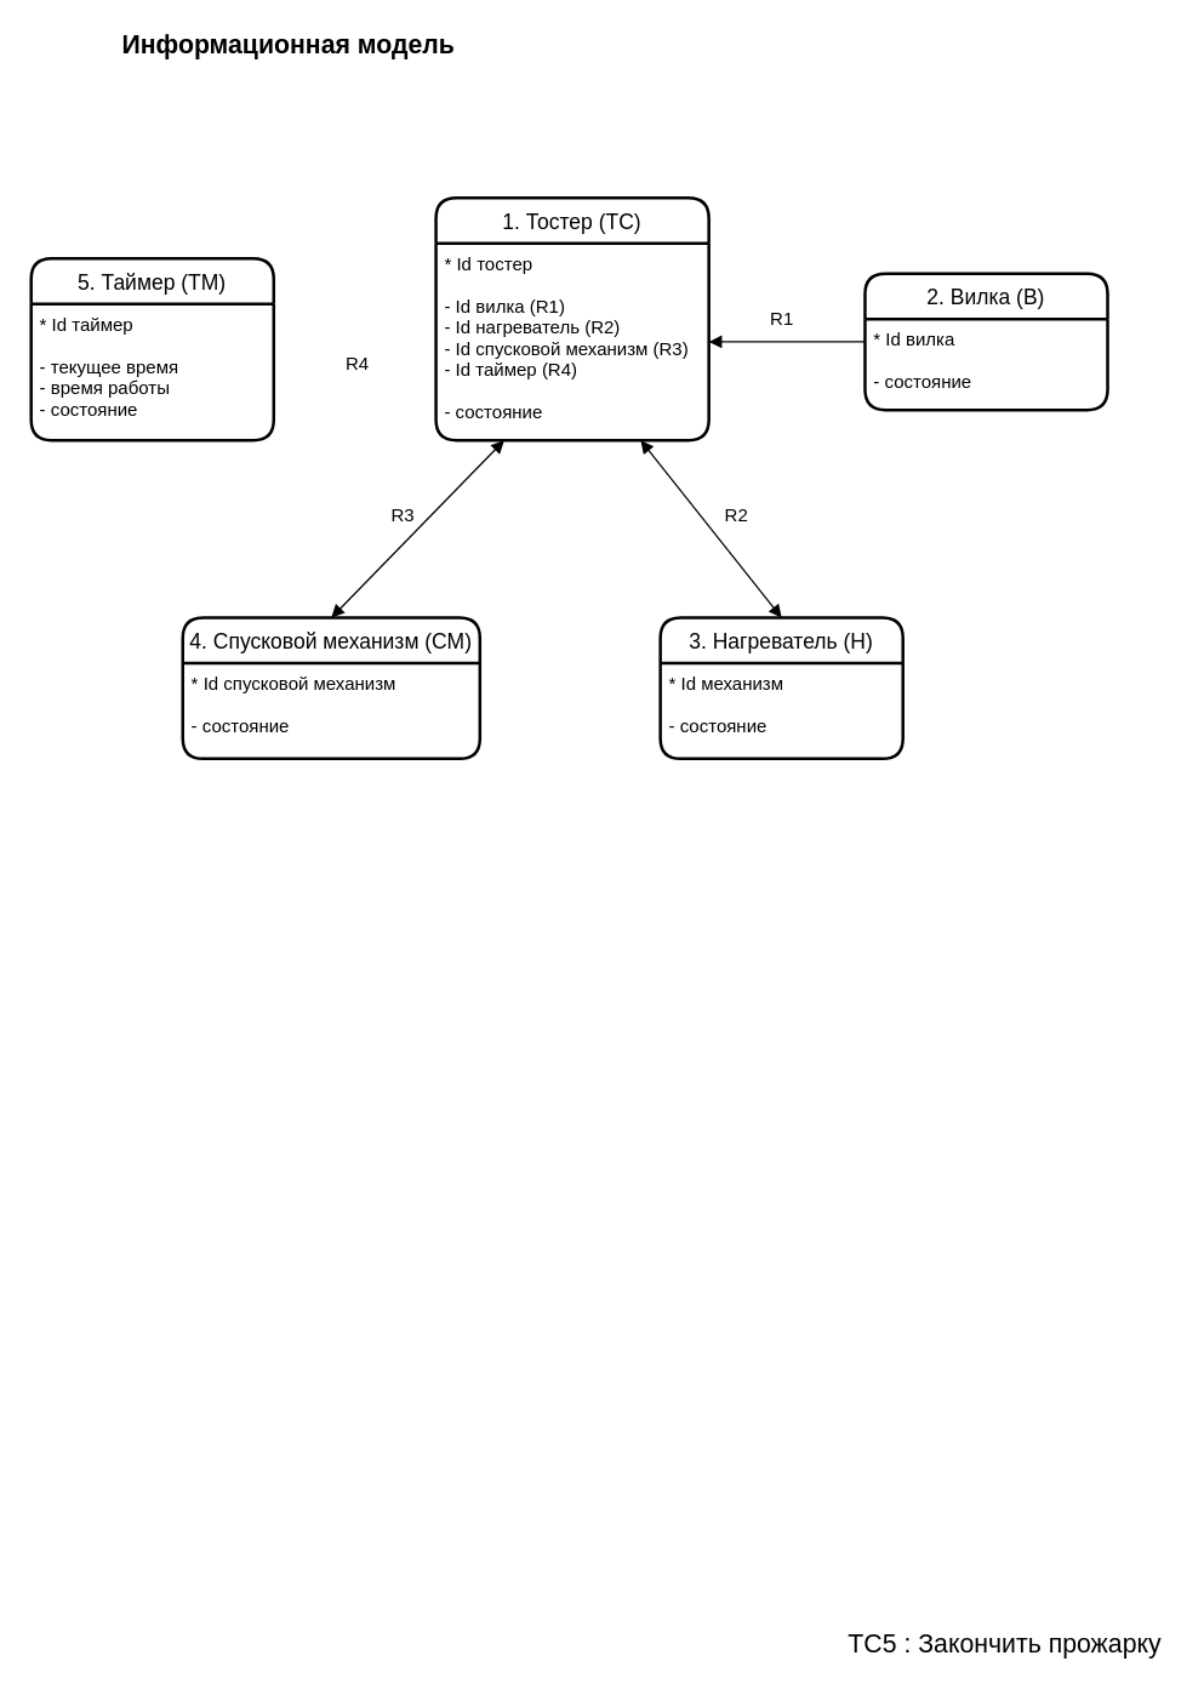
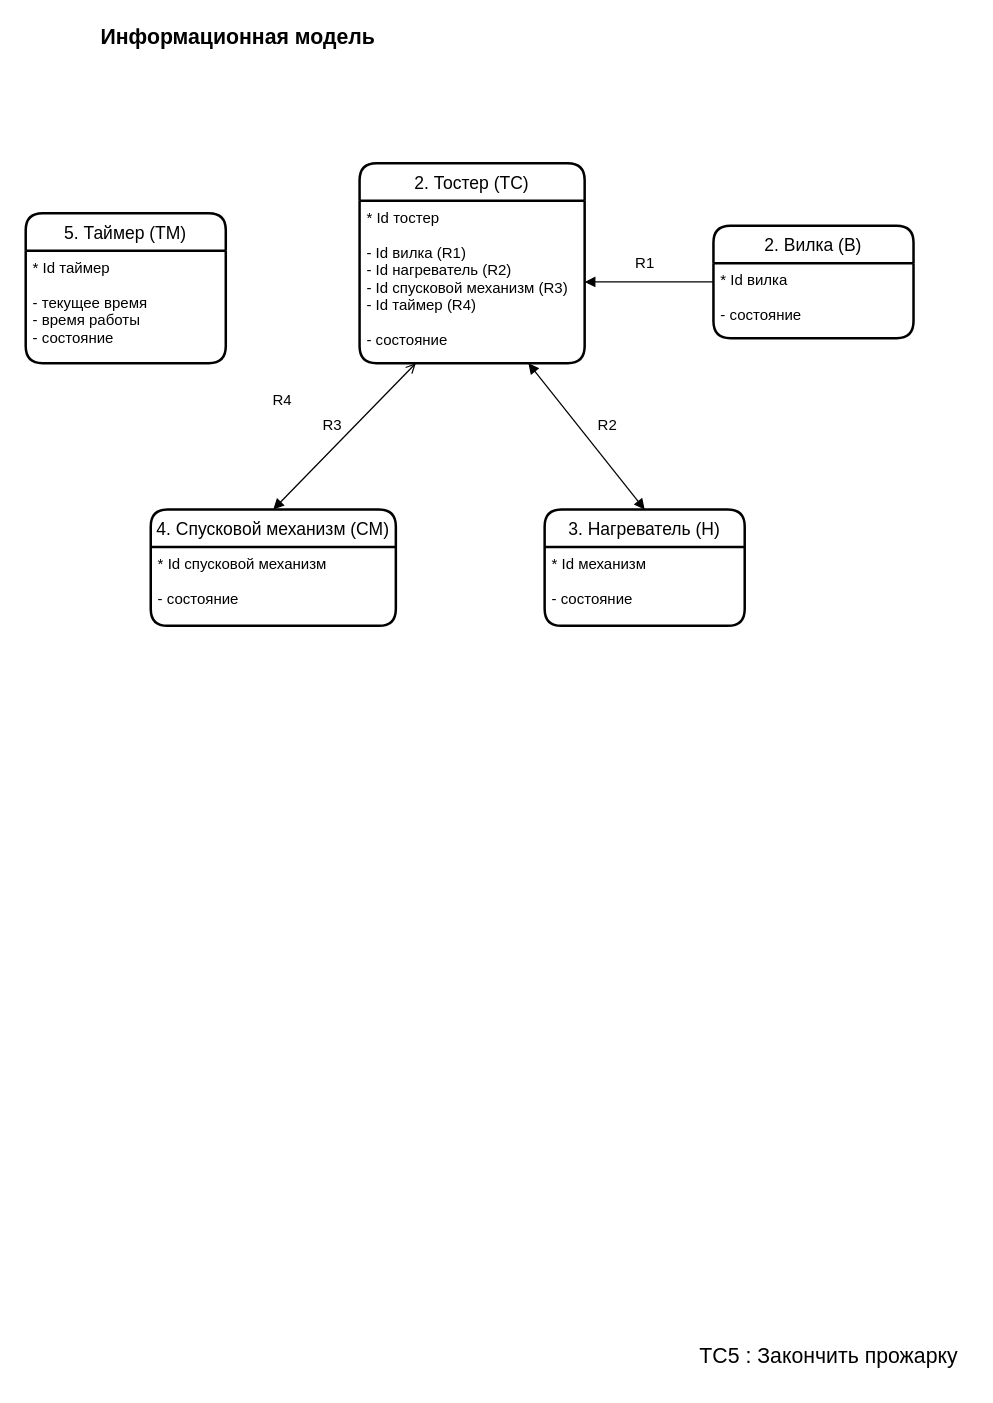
- <mxCell id="3" value="1. Тостер (ТС)" style="swimlane;childLayout=stackLayout;horizontal=1;startSize=30;horizontalStack=0;rounded=1;fontSize=14;fontStyle=0;strokeWidth=2;resizeParent=0;resizeLast=1;shadow=0;dashed=0;align=center;" parent="1" vertex="1"><mxGeometry x="287" y="130" width="180" height="160" as="geometry" /></mxCell>
+ <mxCell id="3" value="2. Тостер (ТС)" style="swimlane;childLayout=stackLayout;horizontal=1;startSize=30;horizontalStack=0;rounded=1;fontSize=14;fontStyle=0;strokeWidth=2;resizeParent=0;resizeLast=1;shadow=0;dashed=0;align=center;" parent="1" vertex="1"><mxGeometry x="287" y="130" width="180" height="160" as="geometry" /></mxCell>
- <mxCell id="13" value="R4" style="text;html=1;align=center;verticalAlign=middle;resizable=0;points=[];autosize=1;" parent="1" vertex="1"><mxGeometry x="220" y="230" width="30" height="20" as="geometry" /></mxCell>
+ <mxCell id="13" value="R4" style="text;html=1;align=center;verticalAlign=middle;resizable=0;points=[];autosize=1;" parent="1" vertex="1"><mxGeometry x="210" y="310" width="30" height="20" as="geometry" /></mxCell>
- <mxCell id="6" value="" style="endArrow=block;startArrow=block;endFill=1;startFill=1;html=1;exitX=0.5;exitY=0;exitDx=0;exitDy=0;entryX=0.25;entryY=1;entryDx=0;entryDy=0;" parent="1" source="16" target="4" edge="1"><mxGeometry width="160" relative="1" as="geometry"><mxPoint x="320" y="350" as="sourcePoint" /><mxPoint x="480" y="350" as="targetPoint" /></mxGeometry></mxCell>
+ <mxCell id="6" value="" style="endArrow=open;startArrow=block;endFill=1;startFill=1;html=1;exitX=0.5;exitY=0;exitDx=0;exitDy=0;entryX=0.25;entryY=1;entryDx=0;entryDy=0;" parent="1" source="16" target="4" edge="1"><mxGeometry width="160" relative="1" as="geometry"><mxPoint x="320" y="350" as="sourcePoint" /><mxPoint x="480" y="350" as="targetPoint" /></mxGeometry></mxCell>
